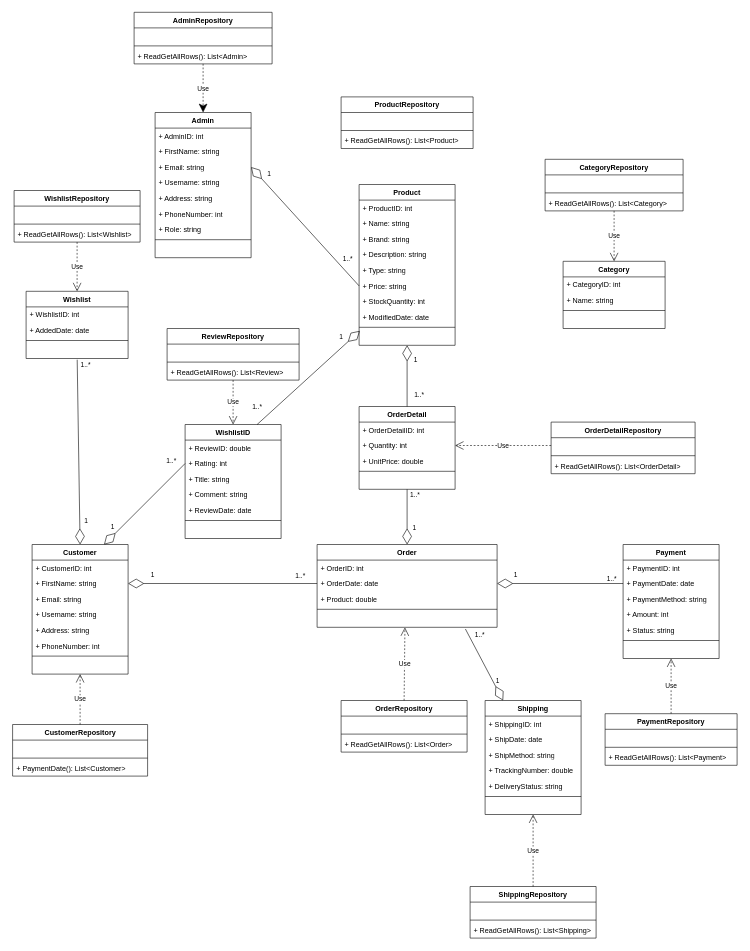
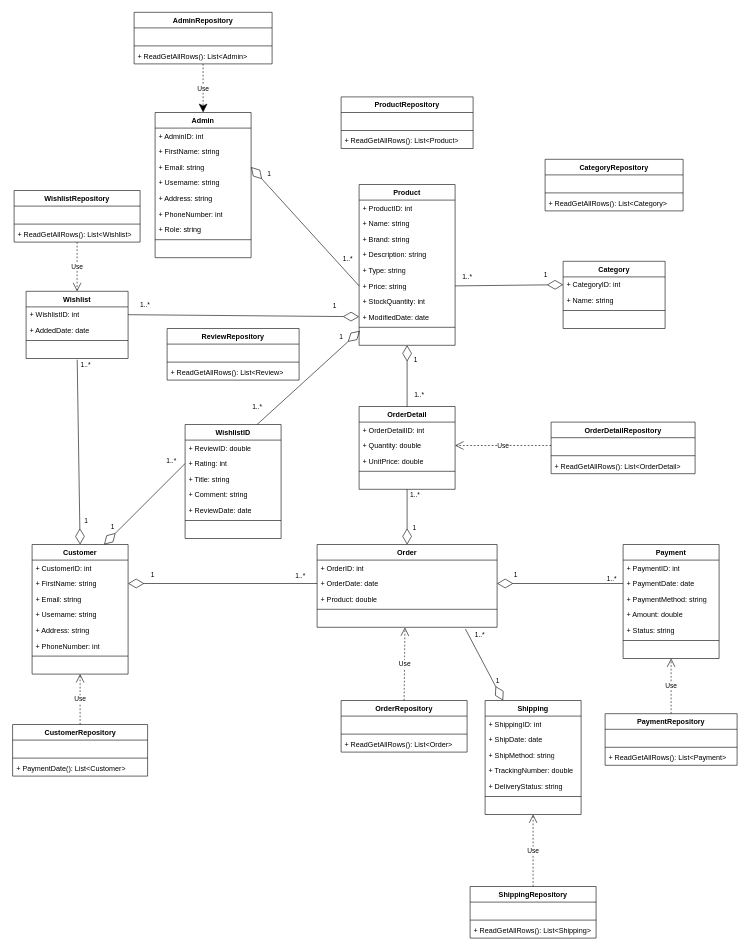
- <mxCell id="124" value="Use" style="endArrow=open;endSize=12;dashed=1;html=1;rounded=0;entryX=0.5;entryY=0;entryDx=0;entryDy=0;" edge="1" parent="1" source="123" target="37"><mxGeometry width="160" relative="1" as="geometry"><mxPoint x="1023" y="337" as="sourcePoint" /><mxPoint x="738" y="126" as="targetPoint" /></mxGeometry></mxCell>
+ <mxCell id="53" value="" style="endArrow=diamondThin;endFill=0;endSize=24;html=1;rounded=0;entryX=0;entryY=0.5;entryDx=0;entryDy=0;exitX=1;exitY=0.5;exitDx=0;exitDy=0;" edge="1" parent="1" source="48" target="38"><mxGeometry width="160" relative="1" as="geometry"><mxPoint x="633" y="547" as="sourcePoint" /><mxPoint x="363" y="549" as="targetPoint" /></mxGeometry></mxCell>
+ <mxCell id="54" value="1" style="edgeLabel;html=1;align=center;verticalAlign=middle;resizable=0;points=[];" vertex="1" connectable="0" parent="53"><mxGeometry x="0.527" y="-3" relative="1" as="geometry"><mxPoint x="13" y="-20" as="offset" /></mxGeometry></mxCell>
+ <mxCell id="55" value="1..*" style="edgeLabel;html=1;align=center;verticalAlign=middle;resizable=0;points=[];" vertex="1" connectable="0" parent="53"><mxGeometry x="-0.628" y="3" relative="1" as="geometry"><mxPoint x="-13" y="-12" as="offset" /></mxGeometry></mxCell>
+ <mxCell id="90" value="" style="endArrow=diamondThin;endFill=0;endSize=24;html=1;rounded=0;exitX=1;exitY=0.5;exitDx=0;exitDy=0;" edge="1" parent="1" source="86" target="50"><mxGeometry width="160" relative="1" as="geometry"><mxPoint x="178" y="627" as="sourcePoint" /><mxPoint x="378" y="607" as="targetPoint" /></mxGeometry></mxCell>
+ <mxCell id="91" value="1" style="edgeLabel;html=1;align=center;verticalAlign=middle;resizable=0;points=[];" vertex="1" connectable="0" parent="90"><mxGeometry x="0.527" y="-3" relative="1" as="geometry"><mxPoint x="50" y="-20" as="offset" /></mxGeometry></mxCell>
+ <mxCell id="92" value="1..*" style="edgeLabel;html=1;align=center;verticalAlign=middle;resizable=0;points=[];" vertex="1" connectable="0" parent="90"><mxGeometry x="-0.628" y="3" relative="1" as="geometry"><mxPoint x="-45" y="-14" as="offset" /></mxGeometry></mxCell>
- <mxCell id="133" value="Use" style="endArrow=open;endSize=12;dashed=1;html=1;rounded=0;entryX=0.5;entryY=0;entryDx=0;entryDy=0;" edge="1" parent="1" source="132" target="96"><mxGeometry width="160" relative="1" as="geometry"><mxPoint x="378" y="637" as="sourcePoint" /><mxPoint x="378" y="735" as="targetPoint" /></mxGeometry></mxCell>
- <mxCell id="64" value="+ Quantity: int" style="text;strokeColor=none;fillColor=none;align=left;verticalAlign=top;spacingLeft=4;spacingRight=4;overflow=hidden;rotatable=0;points=[[0,0.5],[1,0.5]];portConstraint=eastwest;whiteSpace=wrap;html=1;" vertex="1" parent="62"><mxGeometry y="52" width="160" height="26" as="geometry" /></mxCell>
+ <mxCell id="64" value="+ Quantity: double" style="text;strokeColor=none;fillColor=none;align=left;verticalAlign=top;spacingLeft=4;spacingRight=4;overflow=hidden;rotatable=0;points=[[0,0.5],[1,0.5]];portConstraint=eastwest;whiteSpace=wrap;html=1;" vertex="1" parent="62"><mxGeometry y="52" width="160" height="26" as="geometry" /></mxCell>
- <mxCell id="78" value="+ Amount: int" style="text;strokeColor=none;fillColor=none;align=left;verticalAlign=top;spacingLeft=4;spacingRight=4;overflow=hidden;rotatable=0;points=[[0,0.5],[1,0.5]];portConstraint=eastwest;whiteSpace=wrap;html=1;" vertex="1" parent="74"><mxGeometry y="104" width="160" height="26" as="geometry" /></mxCell>
+ <mxCell id="78" value="+ Amount: double" style="text;strokeColor=none;fillColor=none;align=left;verticalAlign=top;spacingLeft=4;spacingRight=4;overflow=hidden;rotatable=0;points=[[0,0.5],[1,0.5]];portConstraint=eastwest;whiteSpace=wrap;html=1;" vertex="1" parent="74"><mxGeometry y="104" width="160" height="26" as="geometry" /></mxCell>
